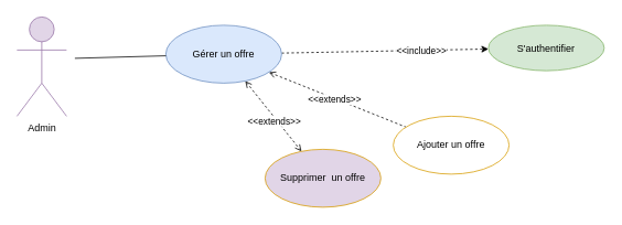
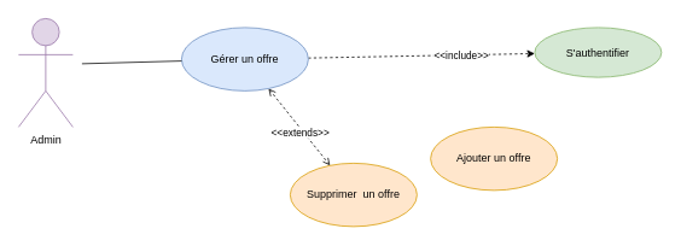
- <mxCell id="2" style="rounded=0;orthogonalLoop=1;jettySize=auto;html=1;dashed=1;startArrow=open;startFill=0;endArrow=none;endFill=0;" edge="1" parent="1" source="8" target="9"><mxGeometry relative="1" as="geometry" /></mxCell>
- <mxCell id="3" value="&amp;lt;&amp;lt;extends&amp;gt;&amp;gt;" style="edgeLabel;html=1;align=center;verticalAlign=middle;resizable=0;points=[];" vertex="1" connectable="0" parent="2"><mxGeometry x="-0.043" y="-1" relative="1" as="geometry"><mxPoint as="offset" /></mxGeometry></mxCell>
- <mxCell id="9" value="Ajouter un offre" style="ellipse;whiteSpace=wrap;html=1;fillColor=#ffffff;strokeColor=#d79b00;" vertex="1" parent="1"><mxGeometry x="475" y="140" width="140" height="70" as="geometry" /></mxCell>
+ <mxCell id="9" value="Ajouter un offre" style="ellipse;whiteSpace=wrap;html=1;fillColor=#ffe6cc;strokeColor=#d79b00;" vertex="1" parent="1"><mxGeometry x="475" y="140" width="140" height="70" as="geometry" /></mxCell>
- <mxCell id="10" value="Supprimer&amp;nbsp; un offre" style="ellipse;whiteSpace=wrap;html=1;fillColor=#e1d5e7;strokeColor=#d79b00;" vertex="1" parent="1"><mxGeometry x="320" y="180" width="140" height="70" as="geometry" /></mxCell>
+ <mxCell id="10" value="Supprimer&amp;nbsp; un offre" style="ellipse;whiteSpace=wrap;html=1;fillColor=#ffe6cc;strokeColor=#d79b00;" vertex="1" parent="1"><mxGeometry x="320" y="180" width="140" height="70" as="geometry" /></mxCell>
